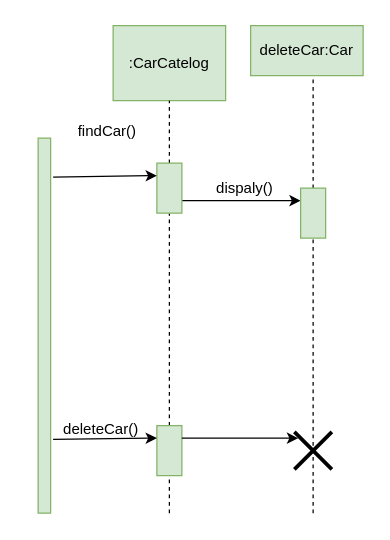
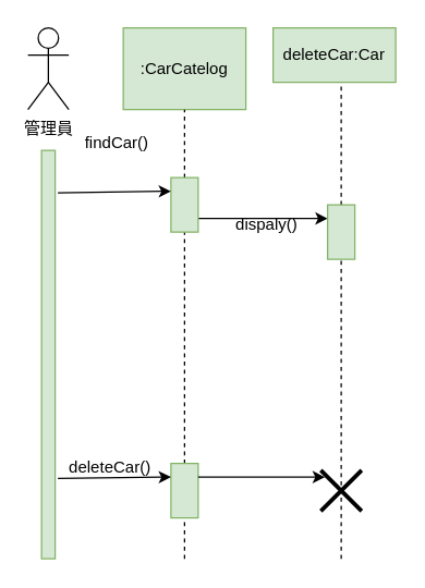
+ <mxCell id="4" value="管理員" style="shape=umlActor;verticalLabelPosition=bottom;verticalAlign=top;html=1;outlineConnect=0;" vertex="1" parent="1"><mxGeometry x="20" y="20" width="30" height="60" as="geometry" /></mxCell>
- <mxCell id="19" value="dispaly()" style="text;html=1;align=center;verticalAlign=middle;resizable=0;points=[];autosize=1;strokeColor=none;fillColor=none;" vertex="1" parent="1"><mxGeometry x="160" y="135" width="70" height="30" as="geometry" /></mxCell>
+ <mxCell id="19" value="dispaly()" style="text;html=1;align=center;verticalAlign=middle;resizable=0;points=[];autosize=1;strokeColor=none;fillColor=none;" vertex="1" parent="1"><mxGeometry x="160" y="150" width="70" height="30" as="geometry" /></mxCell>
